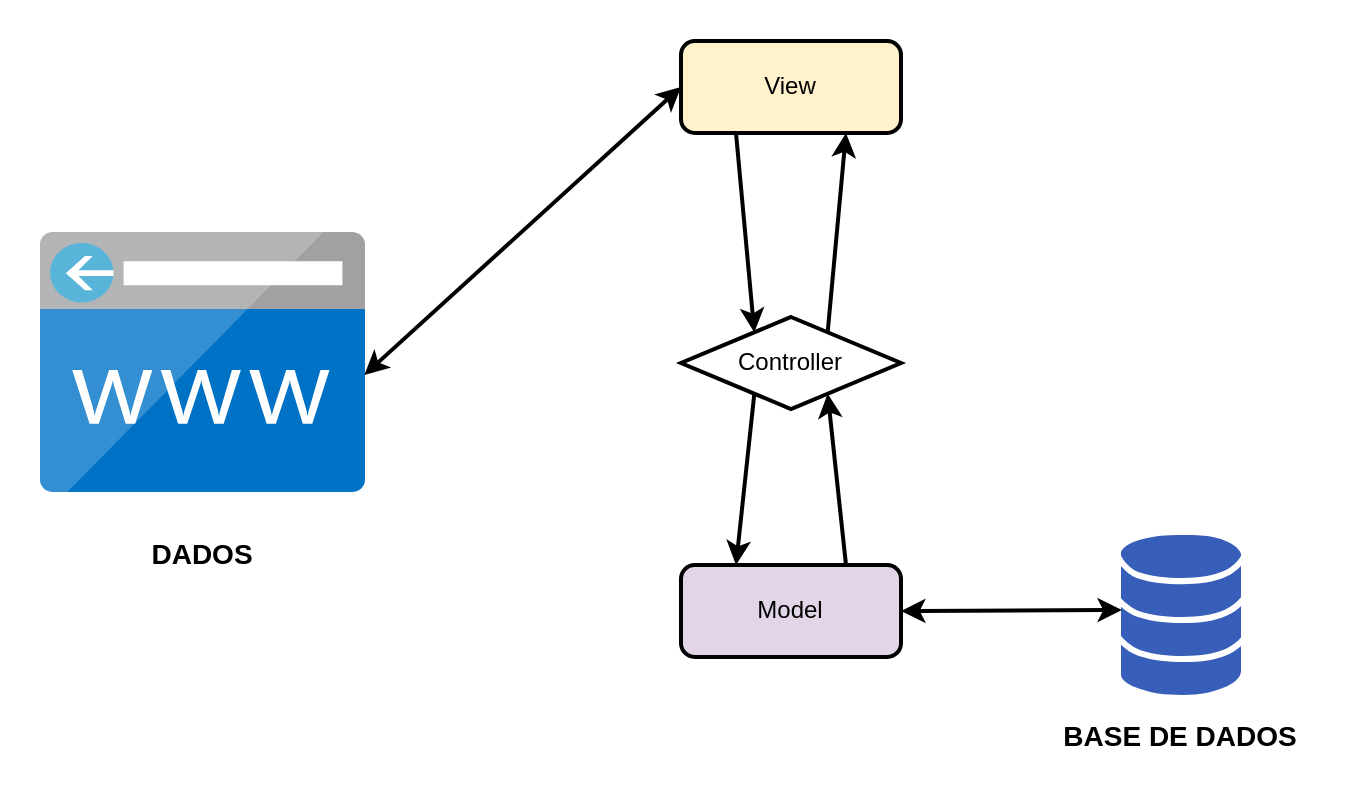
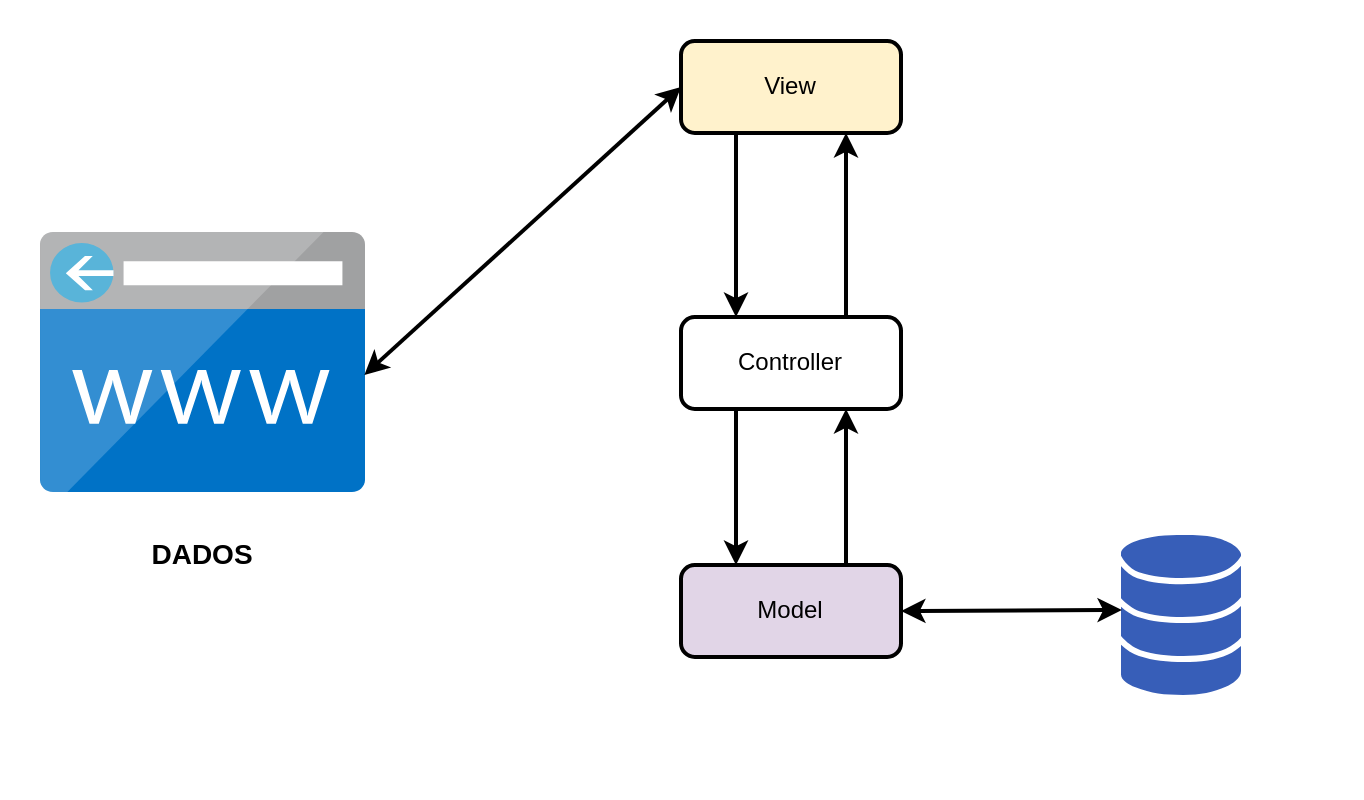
- <mxCell id="4" value="Controller" style="rhombus;whiteSpace=wrap;html=1;strokeWidth=2;" parent="1" vertex="1"><mxGeometry x="340" y="158" width="110" height="46" as="geometry" /></mxCell>
+ <mxCell id="4" value="Controller" style="rounded=1;whiteSpace=wrap;html=1;strokeWidth=2;" parent="1" vertex="1"><mxGeometry x="340" y="158" width="110" height="46" as="geometry" /></mxCell>
- <mxCell id="13" value="&lt;b&gt;&lt;font style=&quot;font-size: 14px&quot;&gt;BASE DE DADOS&lt;/font&gt;&lt;/b&gt;" style="text;html=1;strokeColor=none;fillColor=none;align=center;verticalAlign=middle;whiteSpace=wrap;rounded=0;strokeWidth=3;" vertex="1" parent="1"><mxGeometry x="520" y="358" width="140" height="20" as="geometry" /></mxCell>
